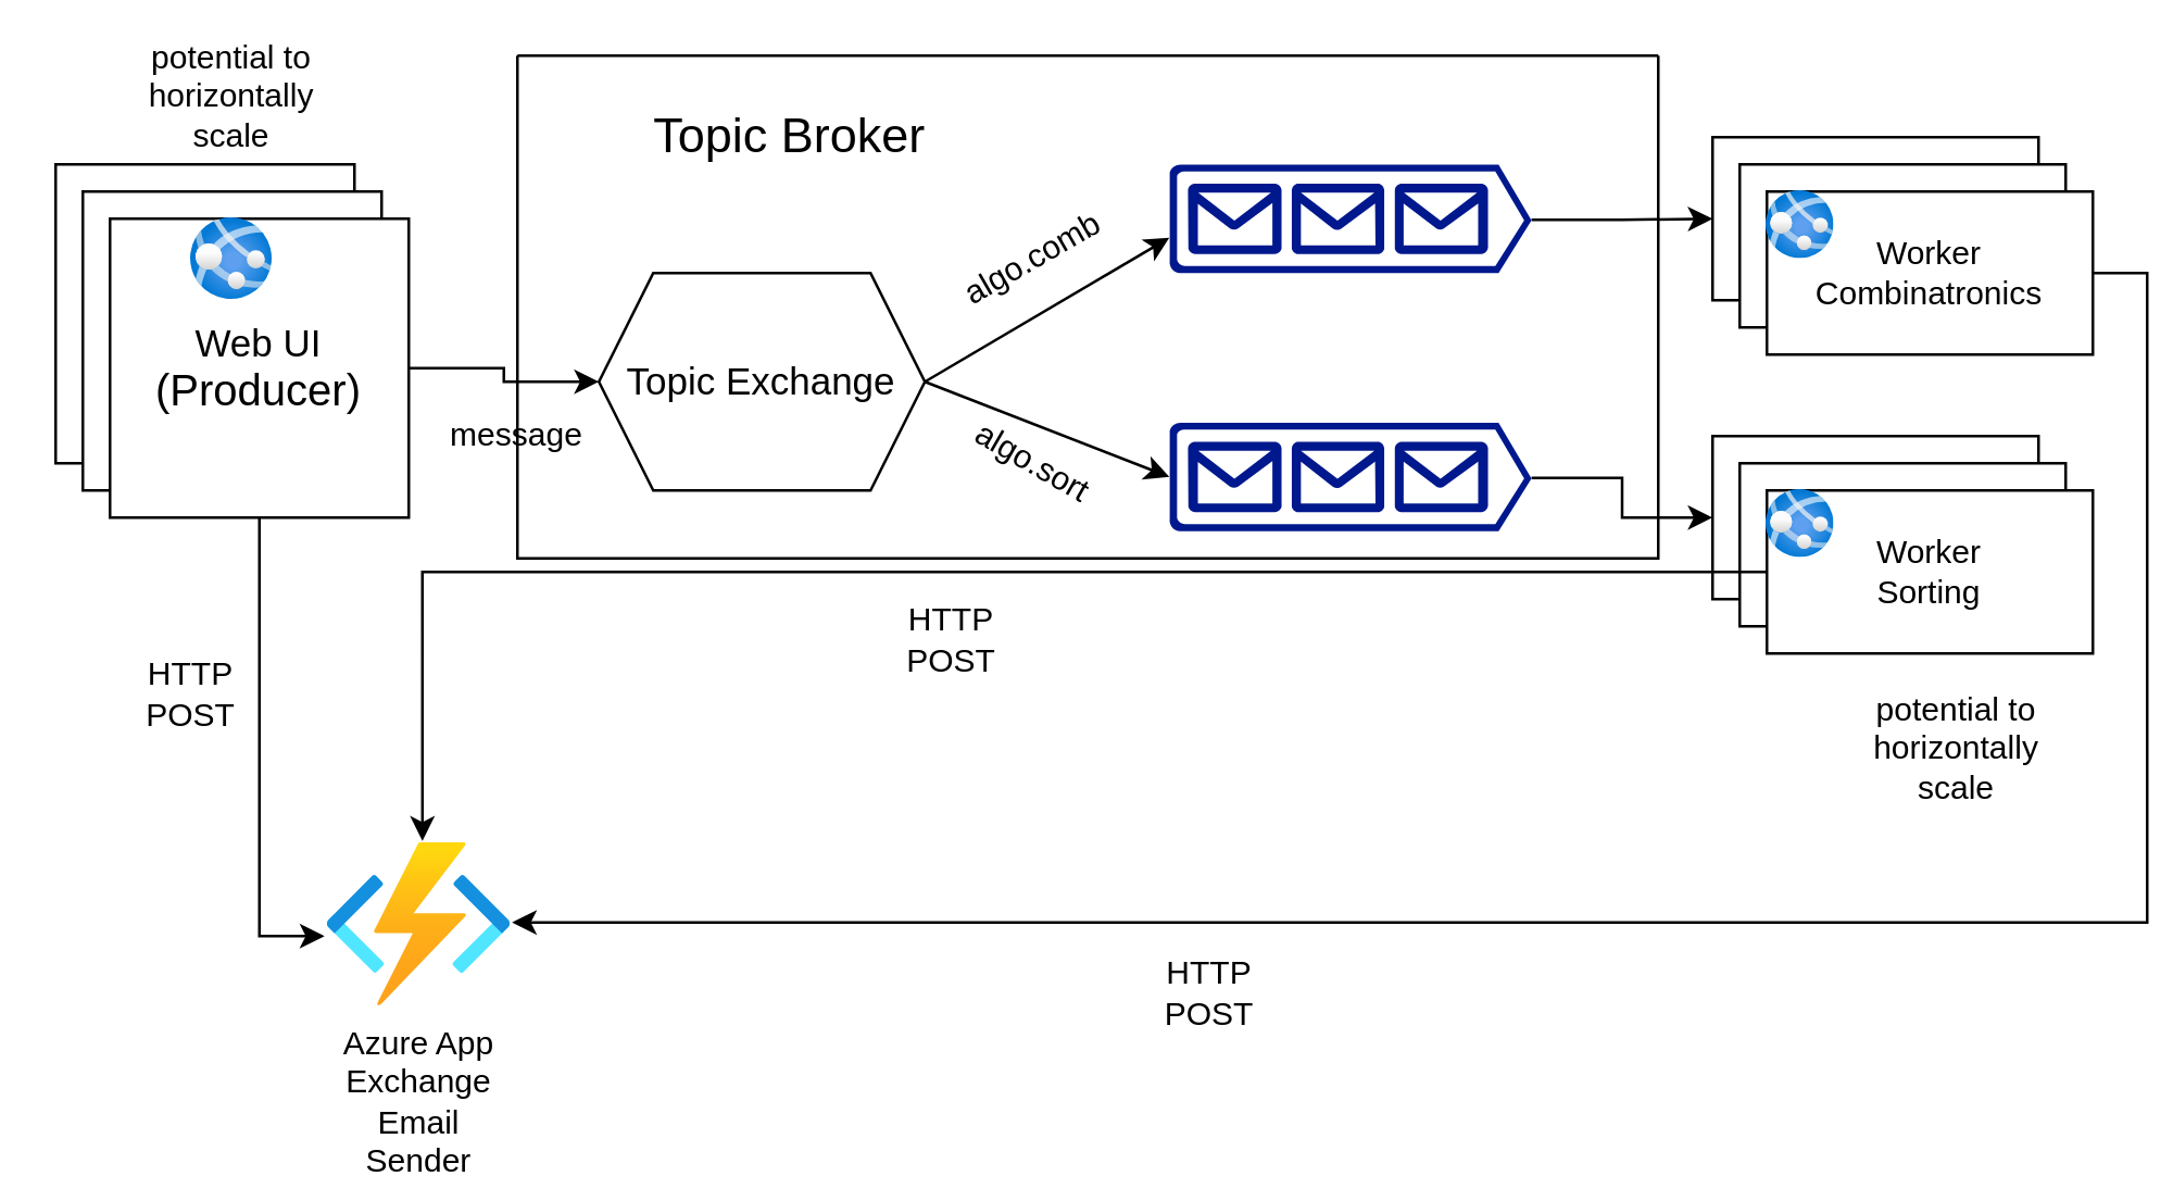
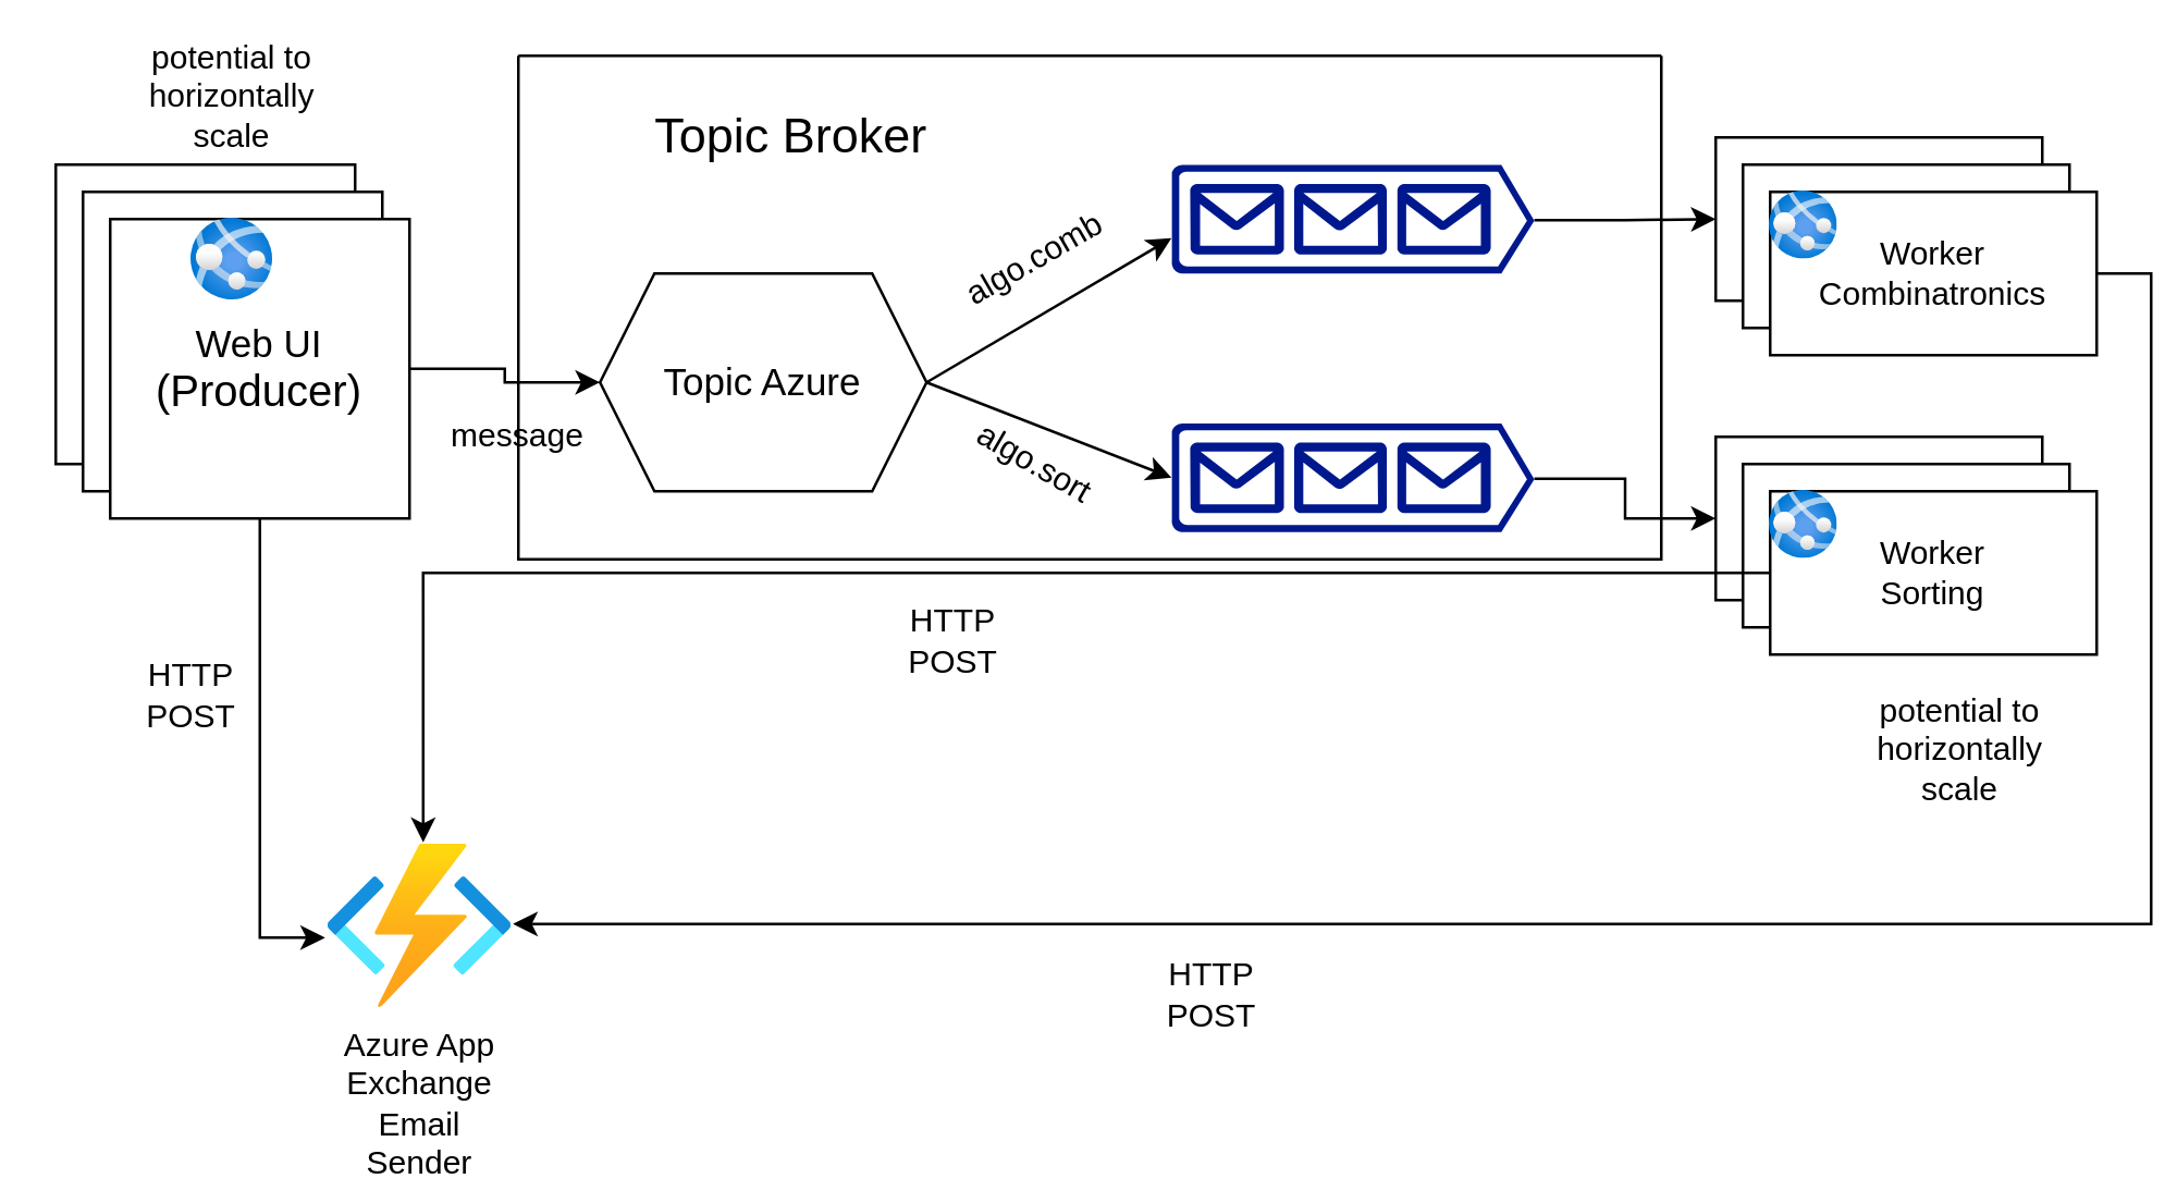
- <mxCell id="5" value="&lt;font style=&quot;font-size: 14px;&quot;&gt;Topic Exchange&lt;/font&gt;" style="shape=hexagon;perimeter=hexagonPerimeter2;whiteSpace=wrap;html=1;fixedSize=1;" vertex="1" parent="1"><mxGeometry x="220" y="100" width="120" height="80" as="geometry" /></mxCell>
+ <mxCell id="5" value="&lt;font style=&quot;font-size: 14px;&quot;&gt;Topic Azure&lt;/font&gt;" style="shape=hexagon;perimeter=hexagonPerimeter2;whiteSpace=wrap;html=1;fixedSize=1;" vertex="1" parent="1"><mxGeometry x="220" y="100" width="120" height="80" as="geometry" /></mxCell>
